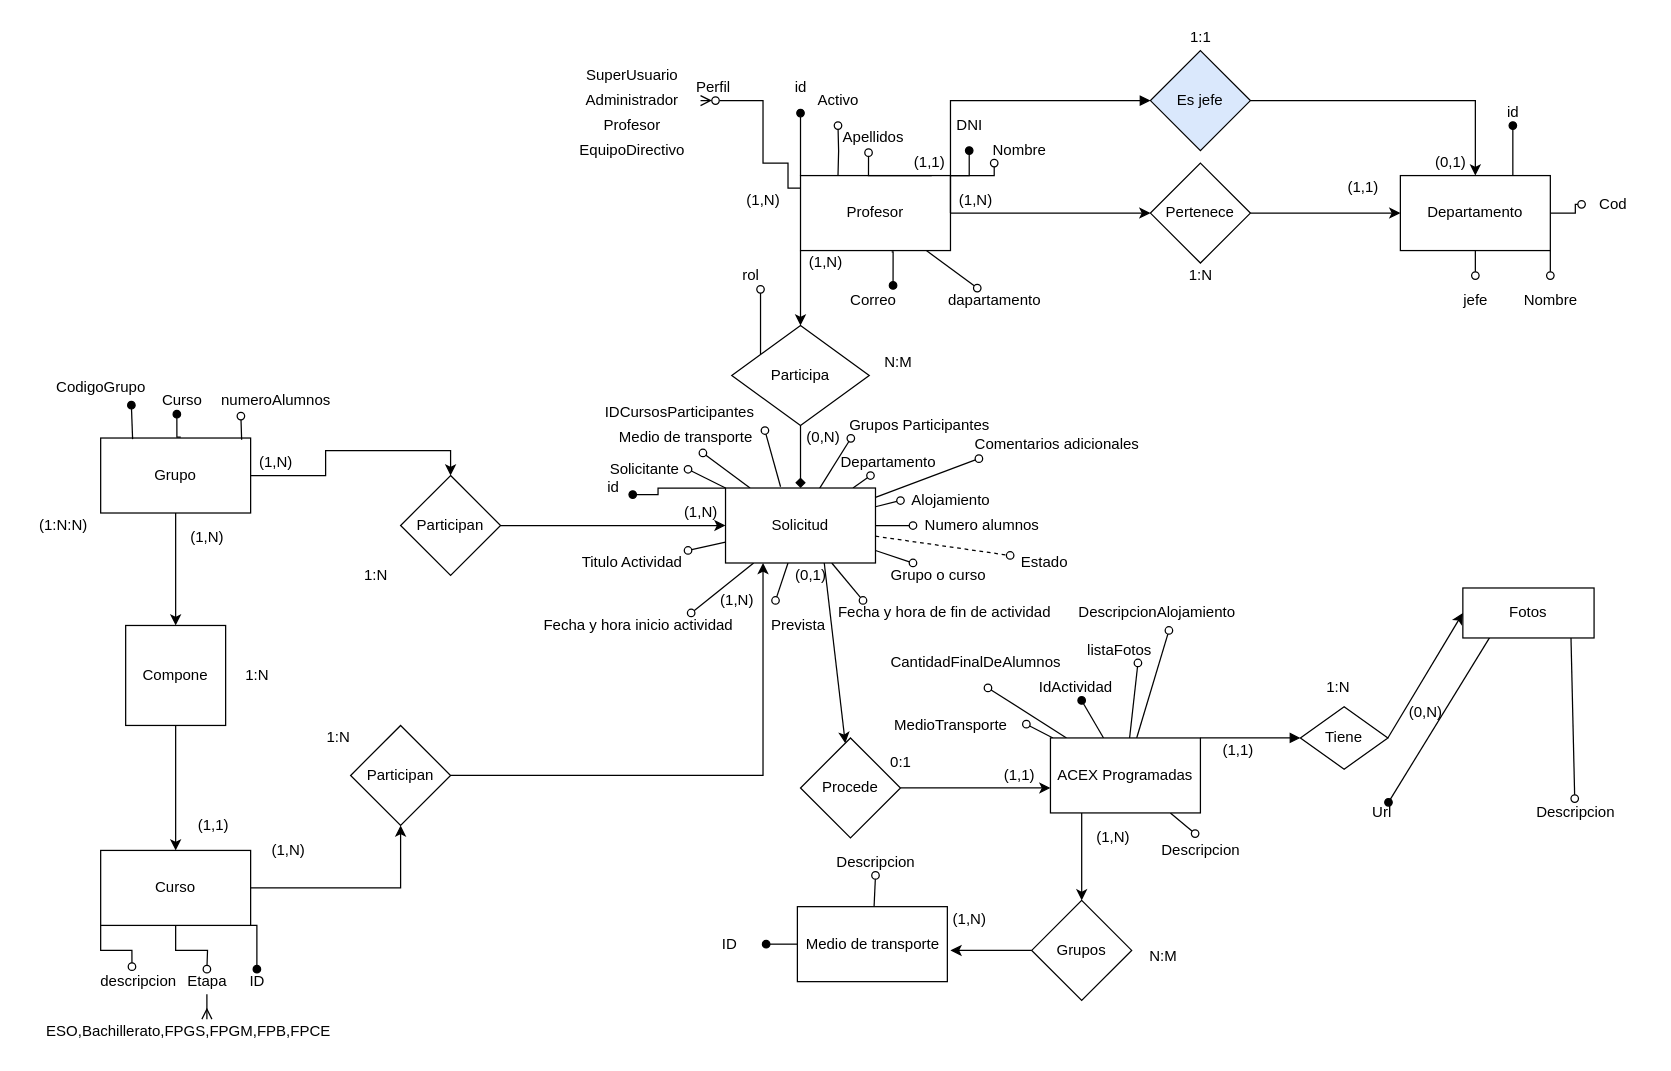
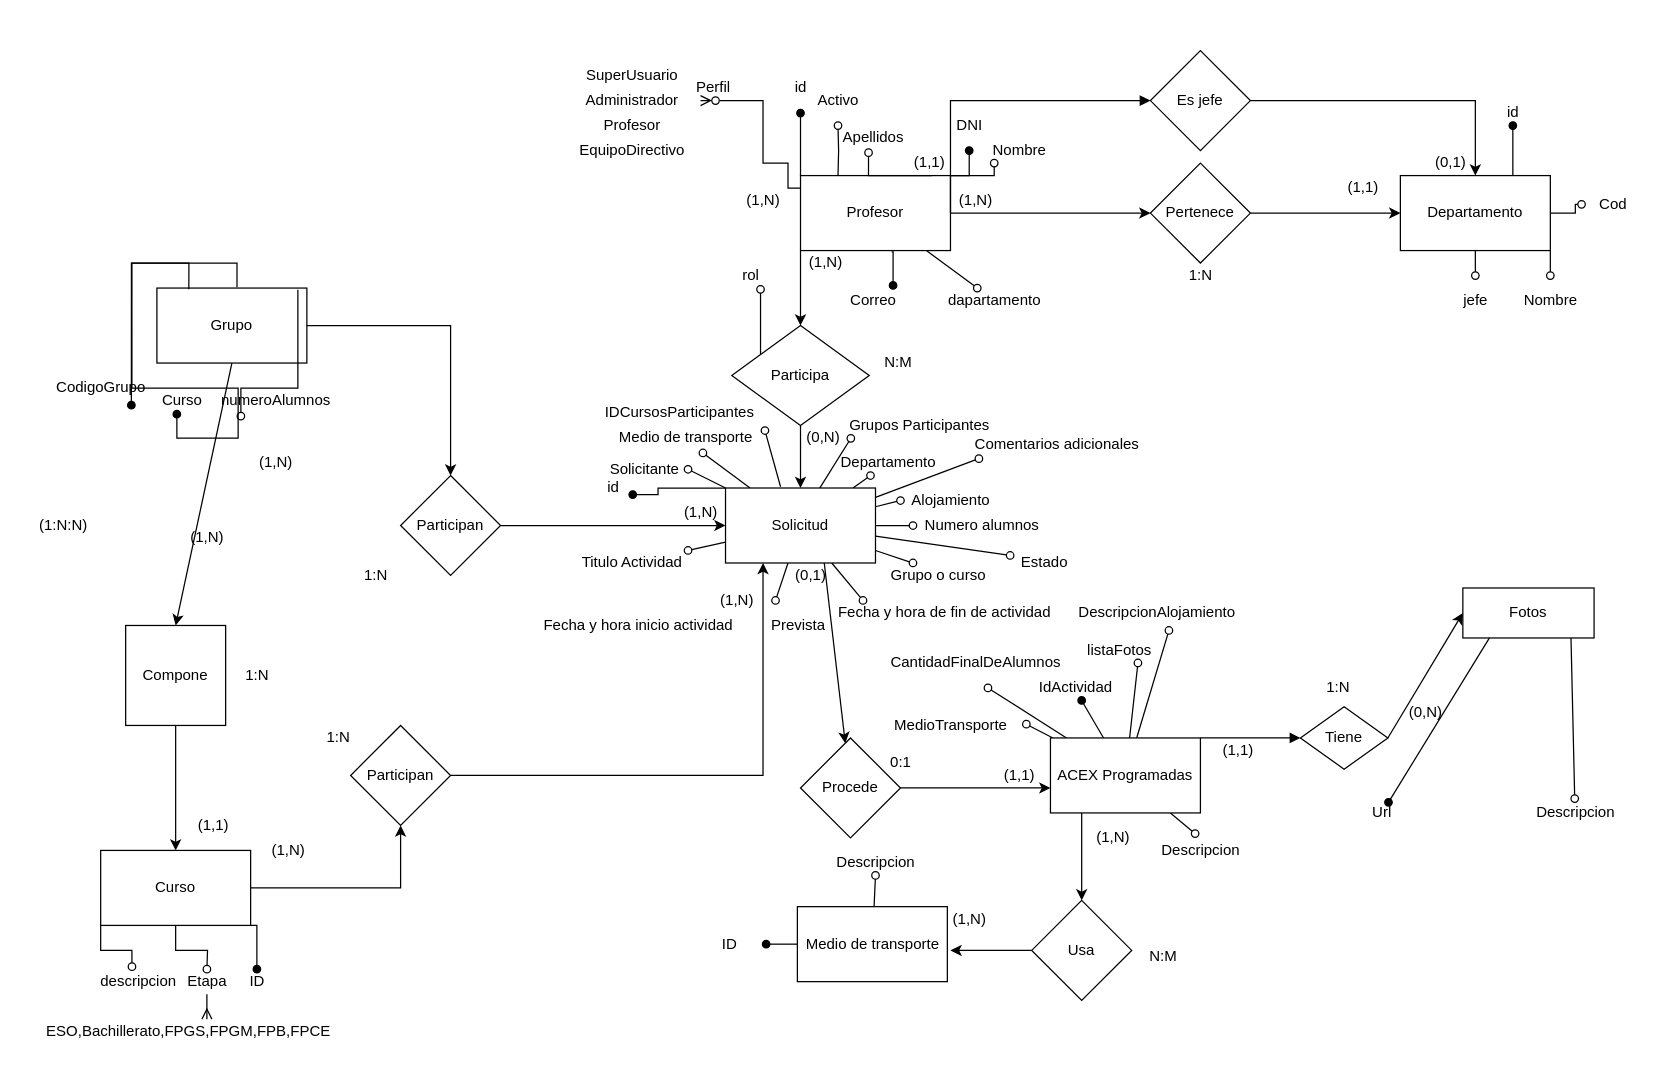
- <mxCell id="142" value="1:1" style="text;html=1;align=center;verticalAlign=middle;resizable=0;points=[];autosize=1;strokeColor=none;fillColor=none;" parent="1" vertex="1"><mxGeometry x="945" y="20" width="30" height="20" as="geometry" /></mxCell>
- <mxCell id="8" value="Es jefe" style="rhombus;whiteSpace=wrap;html=1;fillColor=#dae8fc;" parent="1" vertex="1"><mxGeometry x="920" y="40" width="80" height="80" as="geometry" /></mxCell>
+ <mxCell id="8" value="Es jefe" style="rhombus;whiteSpace=wrap;html=1;" parent="1" vertex="1"><mxGeometry x="920" y="40" width="80" height="80" as="geometry" /></mxCell>
- <mxCell id="28" value="Grupo&lt;br&gt;" style="whiteSpace=wrap;html=1;" parent="1" vertex="1"><mxGeometry x="80" y="350" width="120" height="60" as="geometry" /></mxCell>
+ <mxCell id="28" value="Grupo&lt;br&gt;" style="whiteSpace=wrap;html=1;" parent="1" vertex="1"><mxGeometry x="125" y="230" width="120" height="60" as="geometry" /></mxCell>
- <mxCell id="38" value="" style="endArrow=diamond;html=1;rounded=0;exitX=0.5;exitY=1;exitDx=0;exitDy=0;entryX=0.5;entryY=0;entryDx=0;entryDy=0;" parent="1" source="26" target="86" edge="1"><mxGeometry width="50" height="50" relative="1" as="geometry"><mxPoint x="940" y="400" as="sourcePoint" /><mxPoint x="560" y="370" as="targetPoint" /></mxGeometry></mxCell>
+ <mxCell id="38" value="" style="endArrow=classic;html=1;rounded=0;exitX=0.5;exitY=1;exitDx=0;exitDy=0;entryX=0.5;entryY=0;entryDx=0;entryDy=0;" parent="1" source="26" target="86" edge="1"><mxGeometry width="50" height="50" relative="1" as="geometry"><mxPoint x="940" y="400" as="sourcePoint" /><mxPoint x="560" y="370" as="targetPoint" /></mxGeometry></mxCell>
- <mxCell id="84" style="edgeStyle=none;rounded=0;orthogonalLoop=1;jettySize=auto;html=1;entryX=-0.045;entryY=0.2;entryDx=0;entryDy=0;entryPerimeter=0;endArrow=oval;endFill=0;dashed=1;" parent="1" source="86" target="123" edge="1"><mxGeometry relative="1" as="geometry" /></mxCell>
+ <mxCell id="84" style="edgeStyle=none;rounded=0;orthogonalLoop=1;jettySize=auto;html=1;entryX=-0.045;entryY=0.2;entryDx=0;entryDy=0;entryPerimeter=0;endArrow=oval;endFill=0;" parent="1" source="86" target="123" edge="1"><mxGeometry relative="1" as="geometry" /></mxCell>
- <mxCell id="78" style="edgeStyle=none;rounded=0;orthogonalLoop=1;jettySize=auto;html=1;entryX=0.75;entryY=0;entryDx=0;entryDy=0;entryPerimeter=0;endArrow=oval;endFill=0;" parent="1" source="86" target="107" edge="1"><mxGeometry relative="1" as="geometry" /></mxCell>
- <mxCell id="93" value="Grupos" style="rhombus;whiteSpace=wrap;html=1;" parent="1" vertex="1"><mxGeometry x="825" y="720" width="80" height="80" as="geometry" /></mxCell>
+ <mxCell id="93" value="Usa" style="rhombus;whiteSpace=wrap;html=1;" parent="1" vertex="1"><mxGeometry x="825" y="720" width="80" height="80" as="geometry" /></mxCell>
